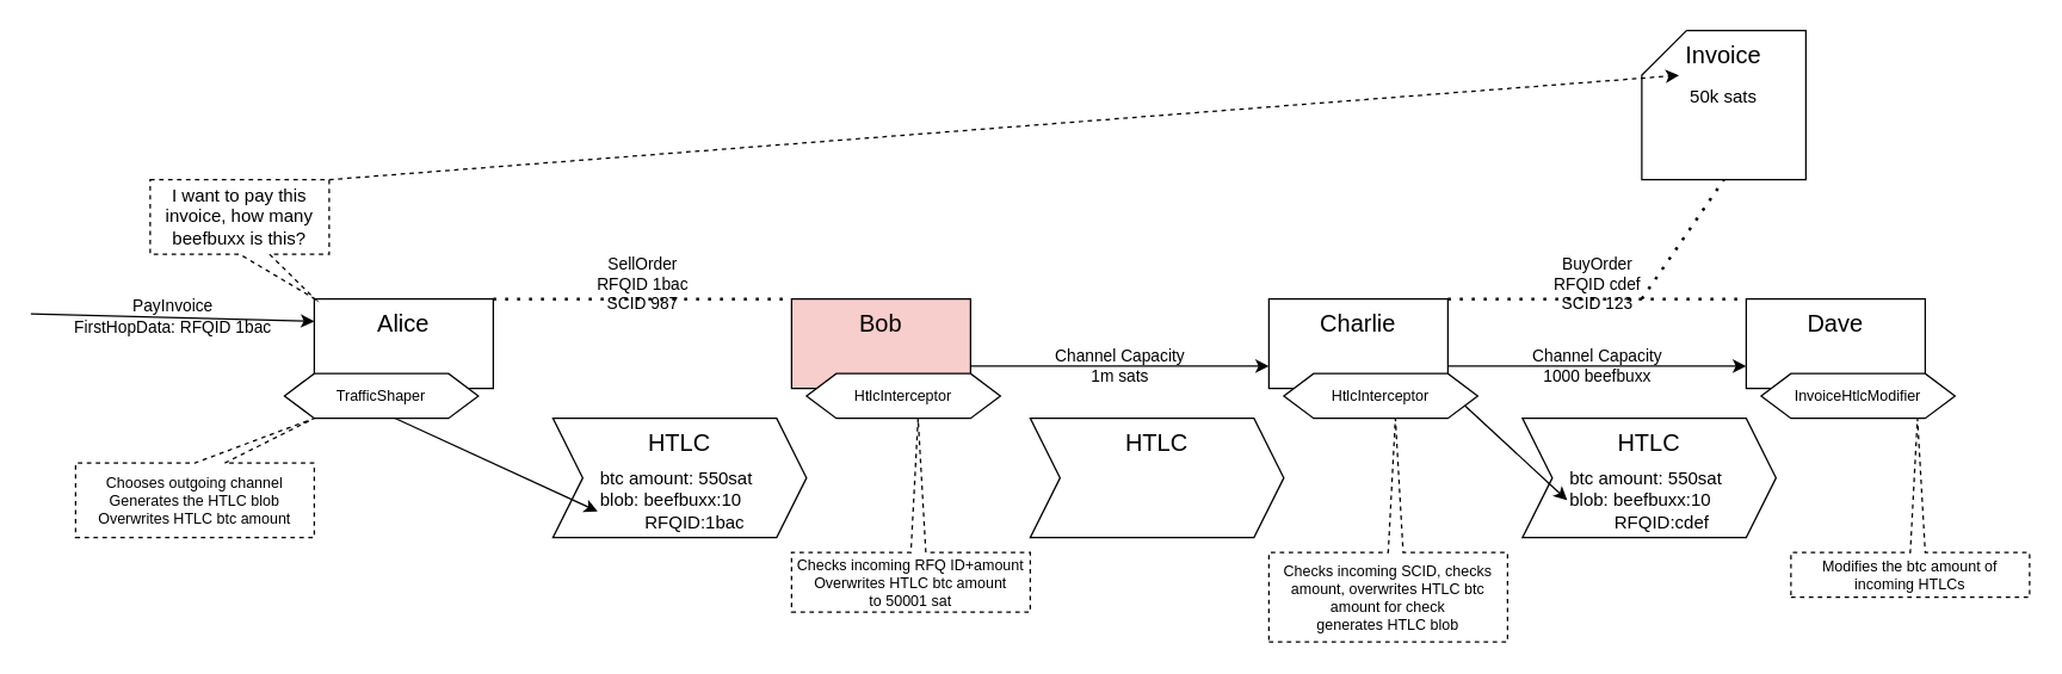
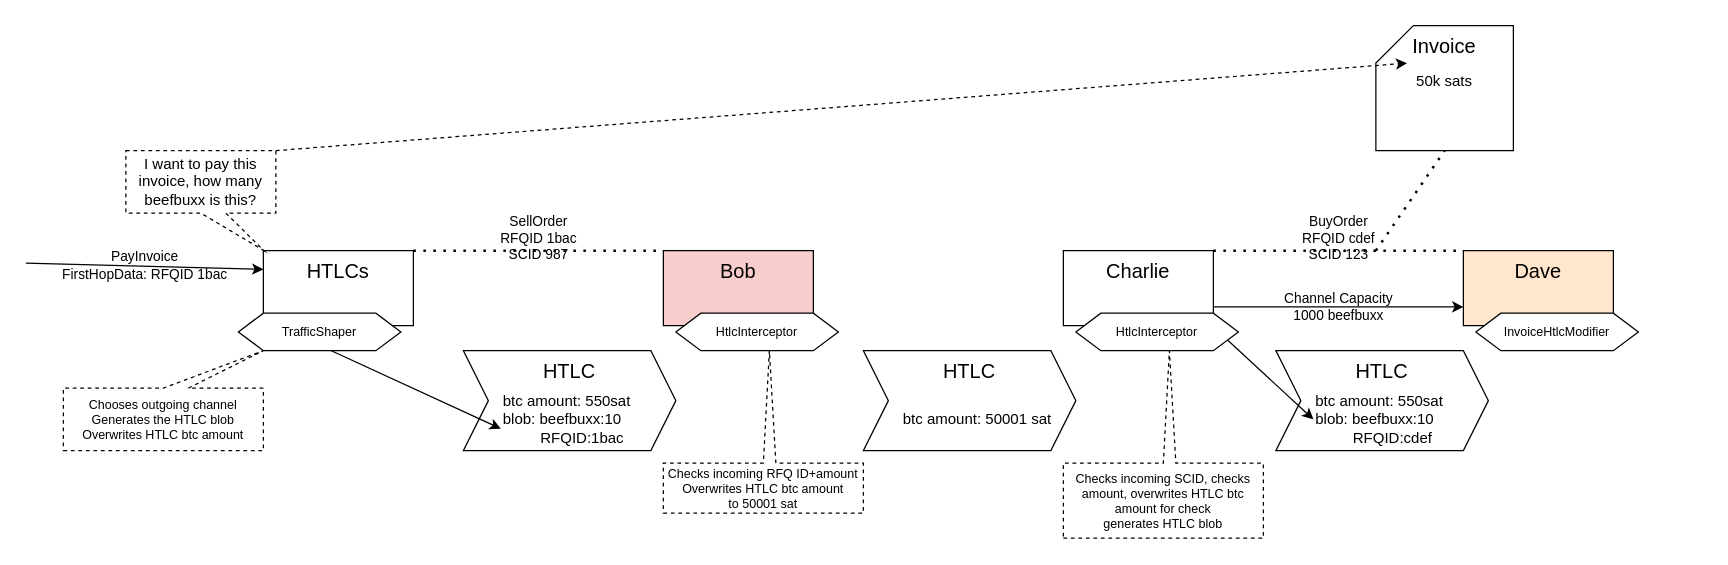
- <mxCell id="2" value="Alice" style="rounded=0;whiteSpace=wrap;html=1;fontSize=16;verticalAlign=top;" parent="1" vertex="1"><mxGeometry x="210" y="200" width="120" height="60" as="geometry" /></mxCell>
+ <mxCell id="2" value="HTLCs" style="rounded=0;whiteSpace=wrap;html=1;fontSize=16;verticalAlign=top;" parent="1" vertex="1"><mxGeometry x="210" y="200" width="120" height="60" as="geometry" /></mxCell>
- <mxCell id="5" value="Dave" style="rounded=0;whiteSpace=wrap;html=1;fontSize=16;verticalAlign=top;" parent="1" vertex="1"><mxGeometry x="1170" y="200" width="120" height="60" as="geometry" /></mxCell>
+ <mxCell id="5" value="Dave" style="rounded=0;whiteSpace=wrap;html=1;fontSize=16;verticalAlign=top;fillColor=#ffe6cc;" parent="1" vertex="1"><mxGeometry x="1170" y="200" width="120" height="60" as="geometry" /></mxCell>
- <mxCell id="16" value="Channel Capacity&lt;br&gt;1m sats" style="endArrow=classic;html=1;rounded=0;entryX=0;entryY=0.75;entryDx=0;entryDy=0;exitX=1;exitY=0.75;exitDx=0;exitDy=0;labelBackgroundColor=none;" parent="1" source="3" target="4" edge="1"><mxGeometry width="50" height="50" relative="1" as="geometry"><mxPoint x="650" y="240" as="sourcePoint" /><mxPoint x="850" y="240" as="targetPoint" /></mxGeometry></mxCell>
+ <mxCell id="18" value="btc amount: 50001 sat" style="text;html=1;align=left;verticalAlign=middle;whiteSpace=wrap;rounded=0;" parent="1" vertex="1"><mxGeometry x="720" y="320" width="130" height="30" as="geometry" /></mxCell>
- <mxCell id="31" value="Modifies the btc amount of incoming HTLCs" style="shape=callout;whiteSpace=wrap;html=1;perimeter=calloutPerimeter;dashed=1;flipV=1;position2=0.53;fontSize=10;size=90;position=0.5;base=10;" vertex="1" parent="1"><mxGeometry x="1200" y="280" width="160" height="120" as="geometry" /></mxCell>
